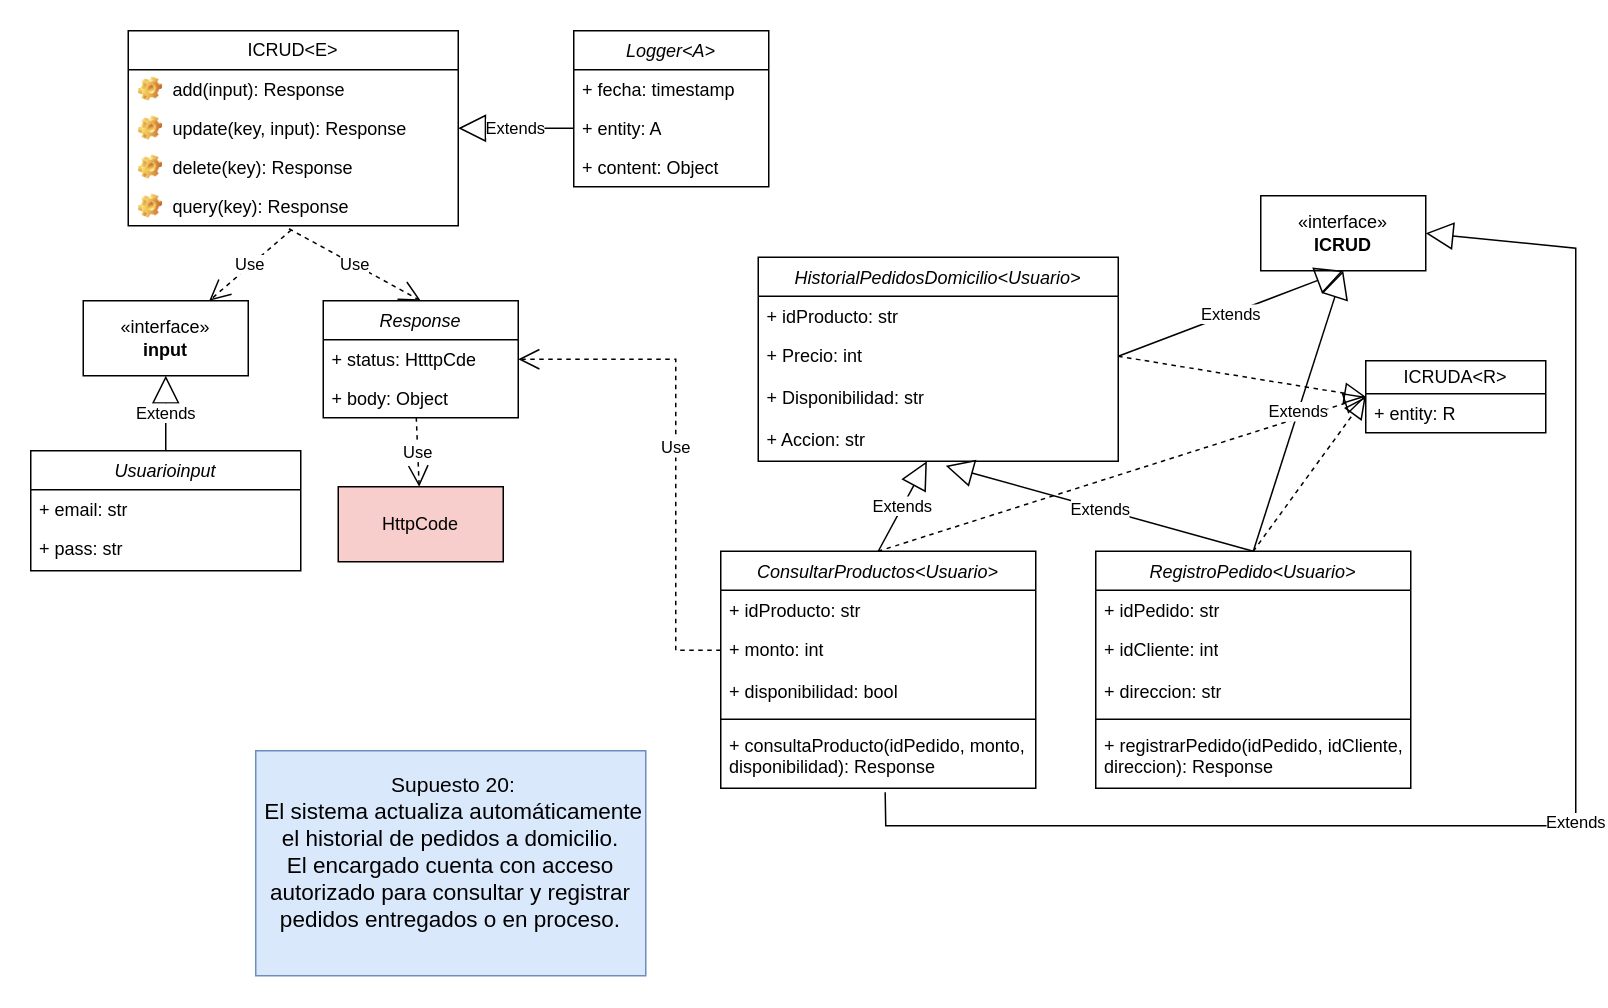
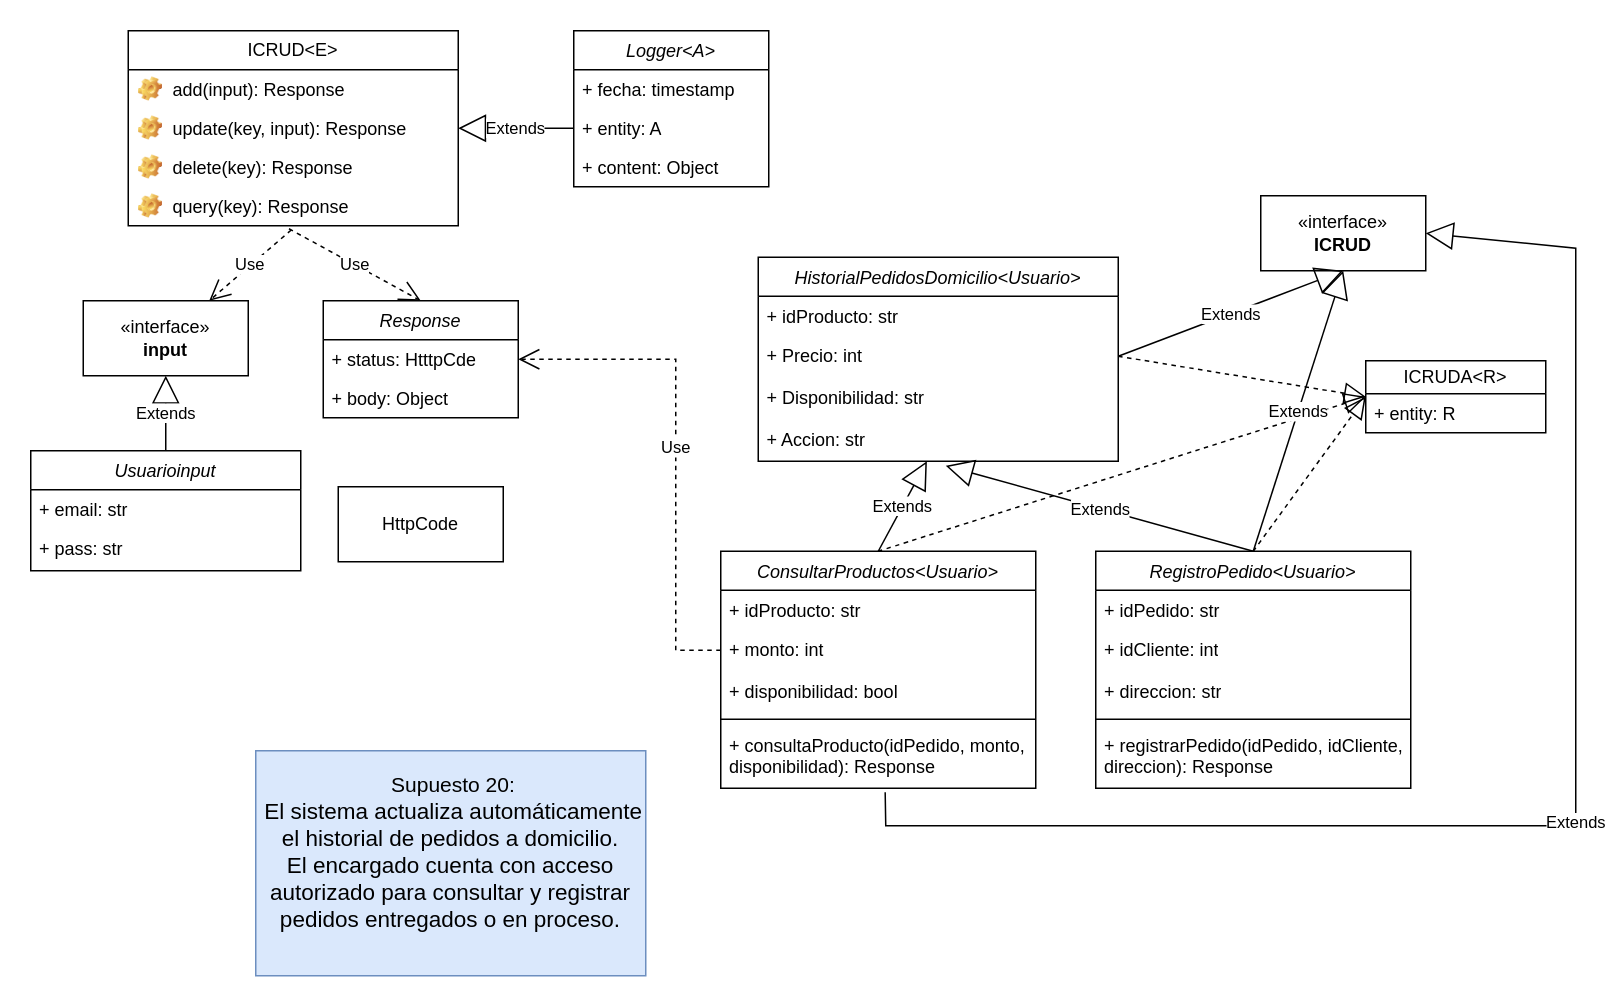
- <mxCell id="19" value="Use" style="endArrow=open;endSize=12;dashed=1;html=1;rounded=0;exitX=0.477;exitY=0.985;exitDx=0;exitDy=0;exitPerimeter=0;" edge="1" parent="1" source="16" target="18"><mxGeometry width="160" relative="1" as="geometry"><mxPoint x="510" y="280" as="sourcePoint" /><mxPoint x="455" y="327" as="targetPoint" /></mxGeometry></mxCell>
- <mxCell id="18" value="HttpCode" style="html=1;whiteSpace=wrap;fillColor=#f8cecc;" vertex="1" parent="1"><mxGeometry x="225" y="324" width="110" height="50" as="geometry" /></mxCell>
+ <mxCell id="18" value="HttpCode" style="html=1;whiteSpace=wrap;" vertex="1" parent="1"><mxGeometry x="225" y="324" width="110" height="50" as="geometry" /></mxCell>
